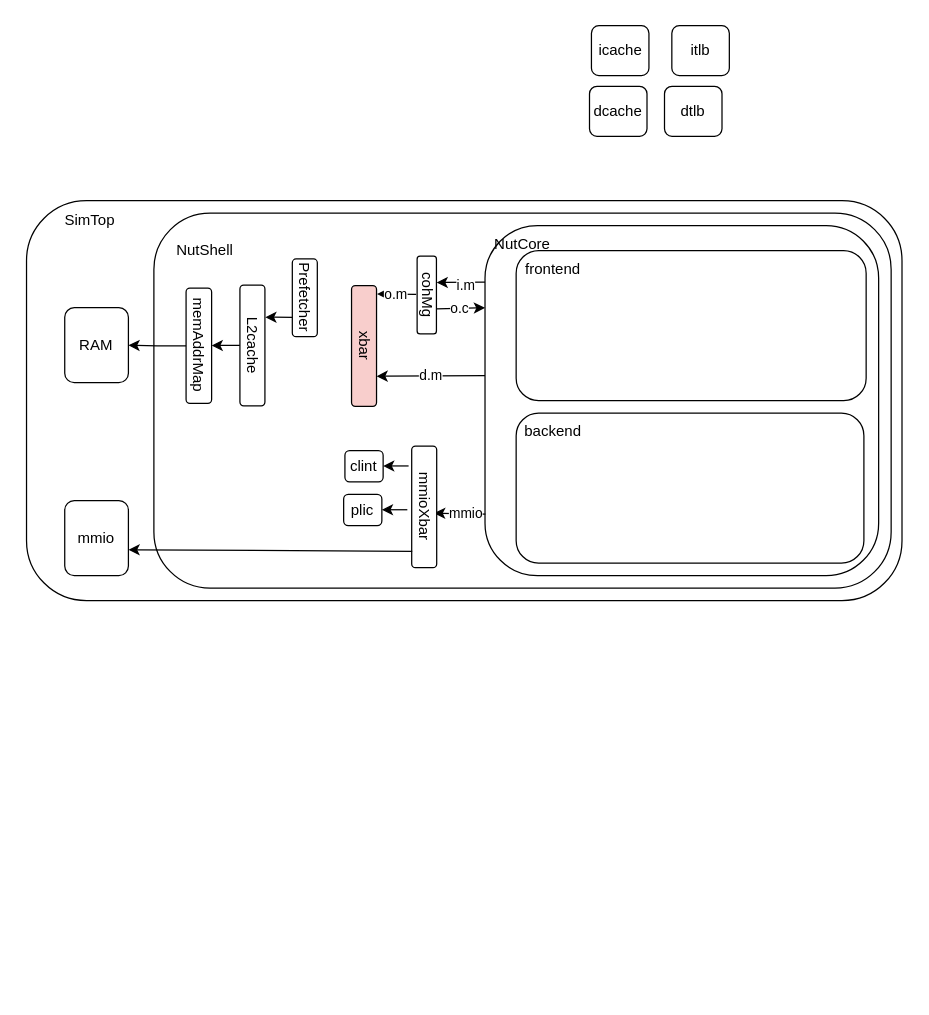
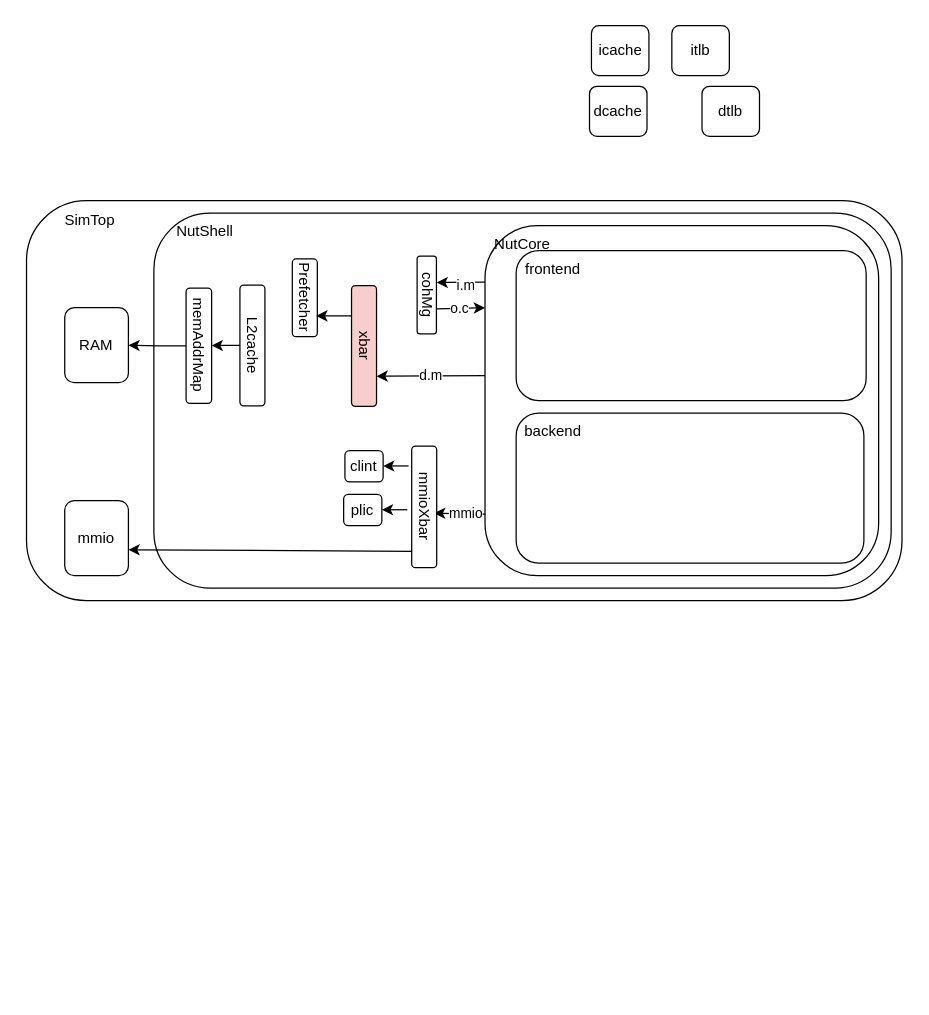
- <mxCell id="37" value="dtlb" style="rounded=1;whiteSpace=wrap;html=1;" vertex="1" parent="1"><mxGeometry x="531" y="68.56" width="46" height="40" as="geometry" /></mxCell>
+ <mxCell id="37" value="dtlb" style="rounded=1;whiteSpace=wrap;html=1;" vertex="1" parent="1"><mxGeometry x="561" y="68.56" width="46" height="40" as="geometry" /></mxCell>
- <mxCell id="7" value="NutShell" style="text;strokeColor=none;align=center;fillColor=none;html=1;verticalAlign=middle;whiteSpace=wrap;rounded=0;movable=1;resizable=1;rotatable=1;deletable=1;editable=1;locked=0;connectable=1;" parent="5" vertex="1"><mxGeometry x="20.377" y="15" width="61.132" height="30" as="geometry" /></mxCell>
+ <mxCell id="7" value="NutShell" style="text;strokeColor=none;align=center;fillColor=none;html=1;verticalAlign=middle;whiteSpace=wrap;rounded=0;movable=1;resizable=1;rotatable=1;deletable=1;editable=1;locked=0;connectable=1;" parent="5" vertex="1"><mxGeometry x="20.377" width="61.132" height="30" as="geometry" /></mxCell>
- <mxCell id="21" value="o.m" style="edgeStyle=none;orthogonalLoop=1;jettySize=auto;html=1;rounded=0;entryX=0.069;entryY=-0.018;entryDx=0;entryDy=0;exitX=0.491;exitY=1.05;exitDx=0;exitDy=0;exitPerimeter=0;entryPerimeter=0;" edge="1" parent="5" source="15" target="16"><mxGeometry width="80" relative="1" as="geometry"><mxPoint x="215.473" y="65.048" as="sourcePoint" /><mxPoint x="183.396" y="65.923" as="targetPoint" /><Array as="points" /></mxGeometry></mxCell>
+ <mxCell id="28" style="edgeStyle=orthogonalEdgeStyle;rounded=0;orthogonalLoop=1;jettySize=auto;html=1;exitX=0.25;exitY=1;exitDx=0;exitDy=0;entryX=0.72;entryY=0.041;entryDx=0;entryDy=0;entryPerimeter=0;" edge="1" parent="5" source="16" target="25"><mxGeometry relative="1" as="geometry" /></mxCell>
- <mxCell id="27" style="edgeStyle=orthogonalEdgeStyle;rounded=0;orthogonalLoop=1;jettySize=auto;html=1;exitX=0.75;exitY=1;exitDx=0;exitDy=0;entryX=0.266;entryY=-0.015;entryDx=0;entryDy=0;entryPerimeter=0;" edge="1" parent="5" source="25" target="24"><mxGeometry relative="1" as="geometry" /></mxCell>
